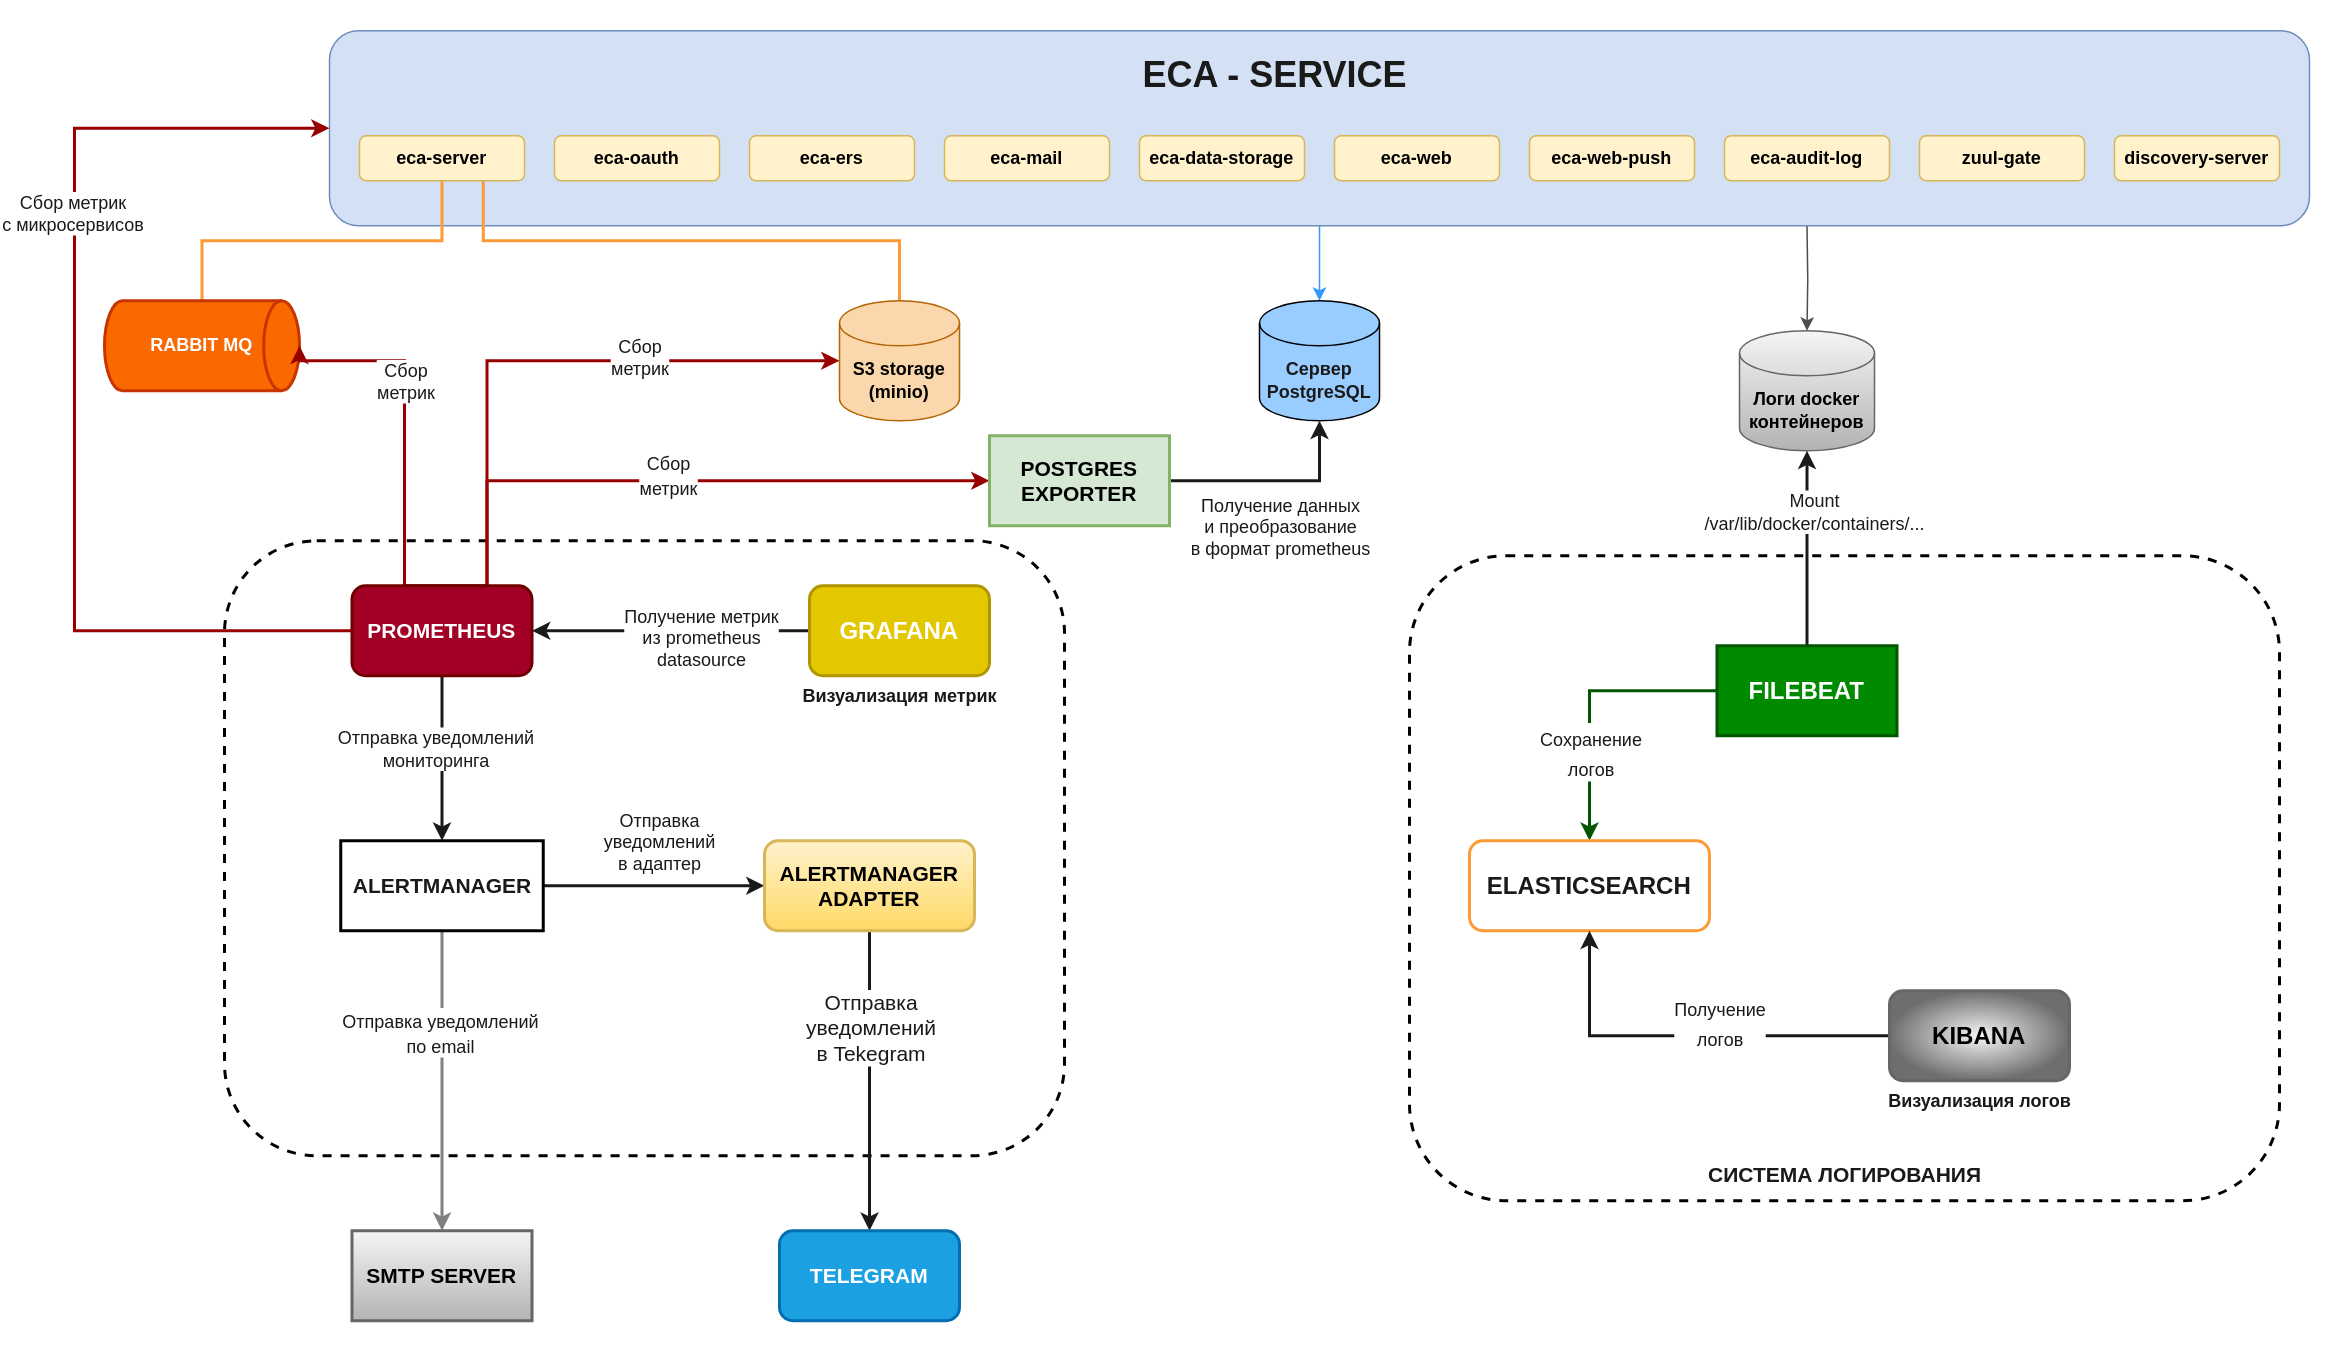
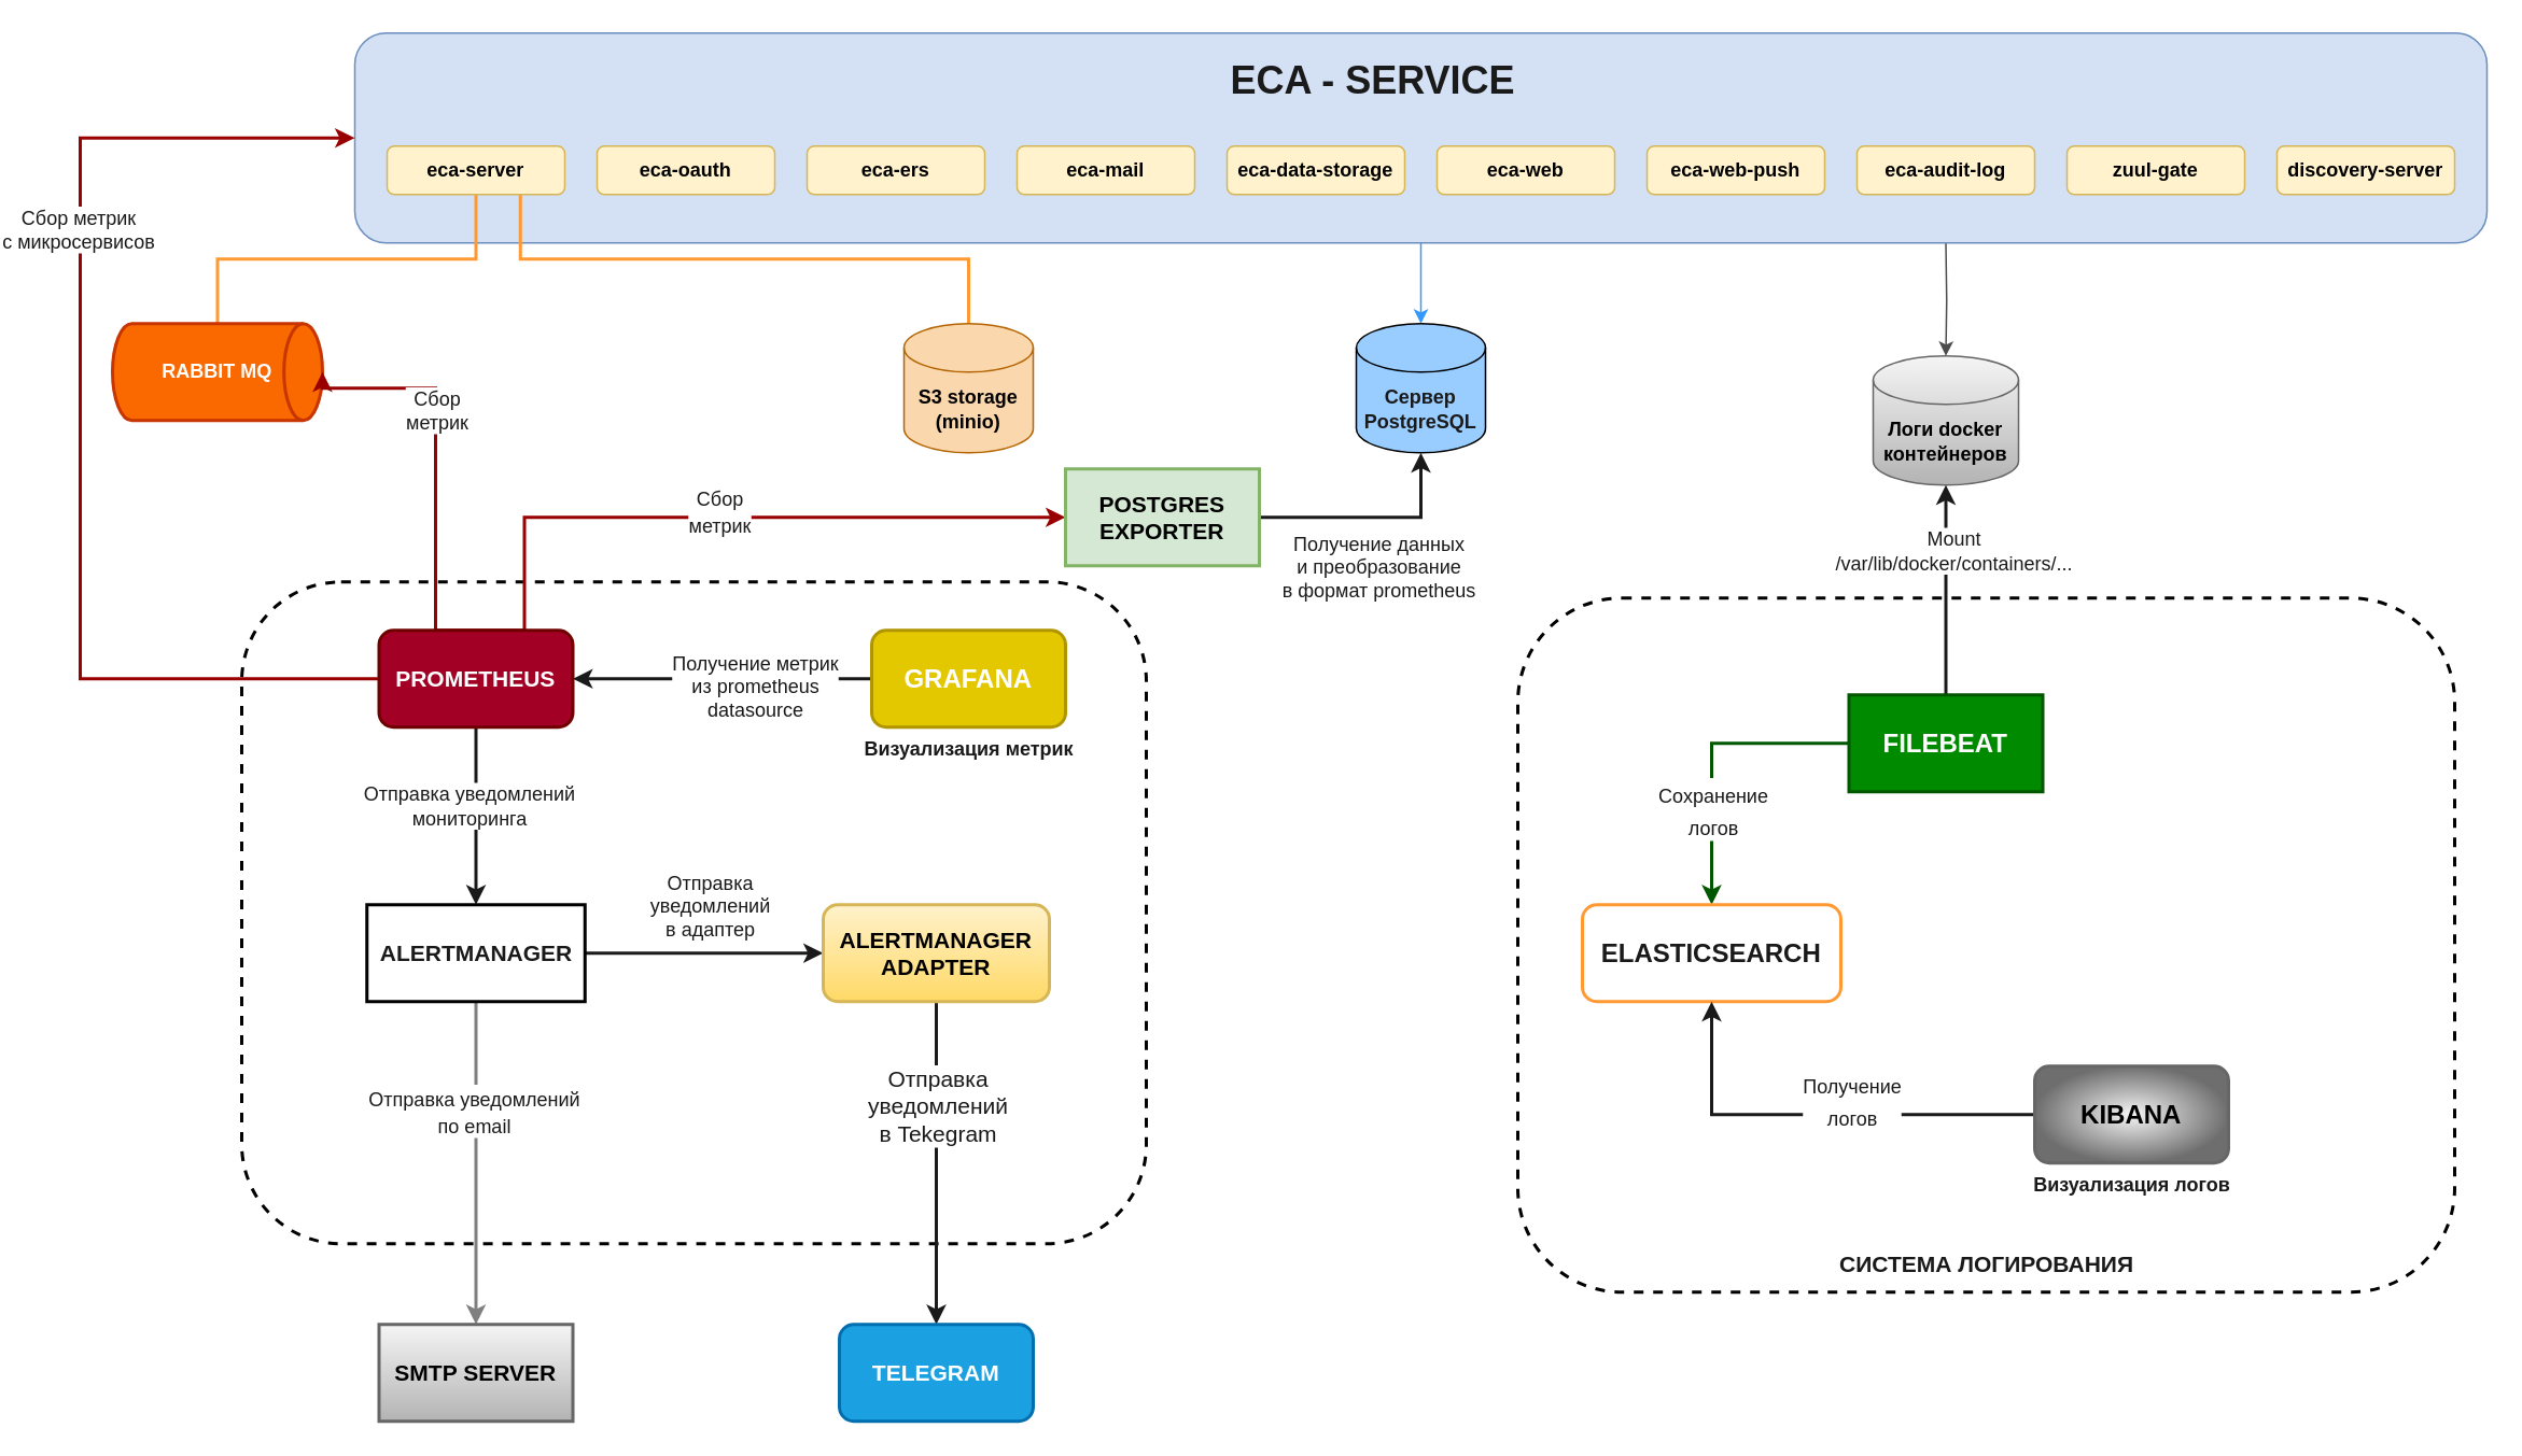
- <mxCell id="23" style="edgeStyle=orthogonalEdgeStyle;rounded=0;orthogonalLoop=1;jettySize=auto;html=1;exitX=0.75;exitY=0;exitDx=0;exitDy=0;entryX=0;entryY=0.5;entryDx=0;entryDy=0;entryPerimeter=0;fontSize=14;fontColor=#FFFFFF;endArrow=classic;endFill=1;strokeColor=#990000;strokeWidth=2;" edge="1" parent="1" source="32" target="21"><mxGeometry relative="1" as="geometry" /></mxCell>
- <mxCell id="24" value="Сбор&lt;br style=&quot;font-size: 12px;&quot;&gt;метрик" style="edgeLabel;html=1;align=center;verticalAlign=middle;resizable=0;points=[];fontSize=12;fontColor=#1A1A1A;" vertex="1" connectable="0" parent="23"><mxGeometry x="0.305" y="3" relative="1" as="geometry"><mxPoint as="offset" /></mxGeometry></mxCell>
